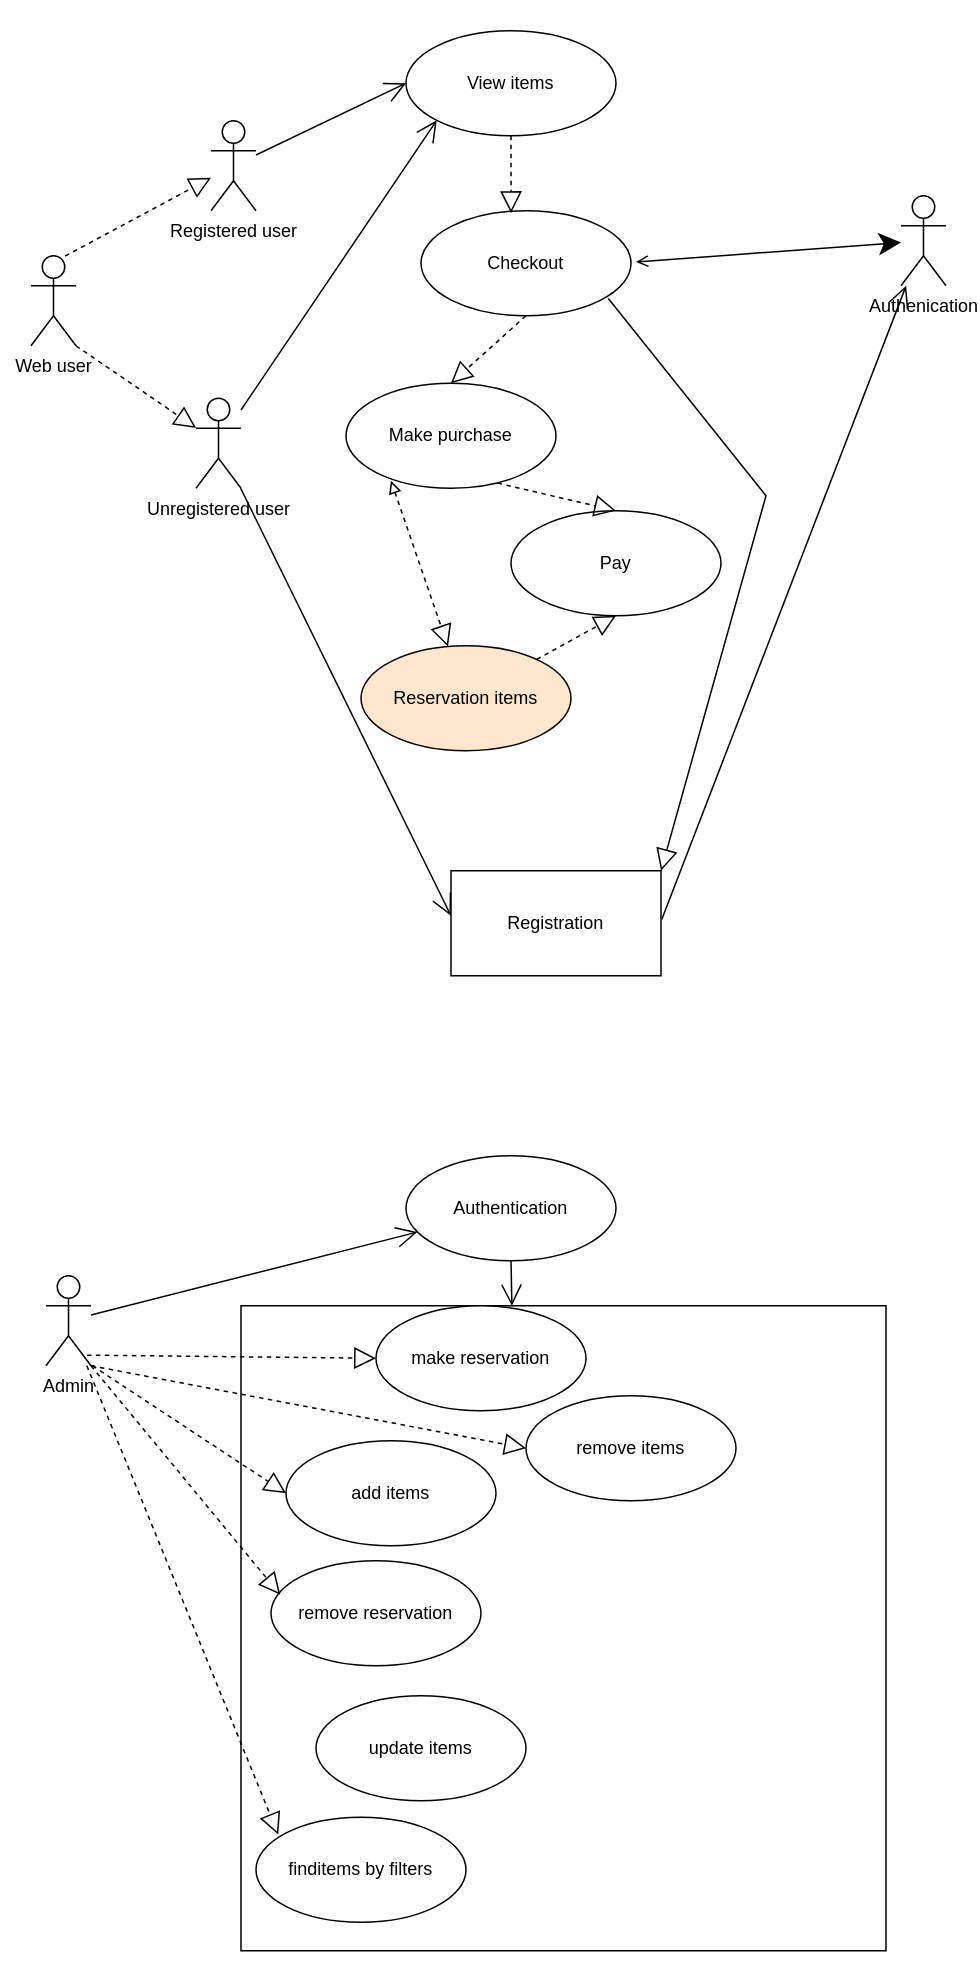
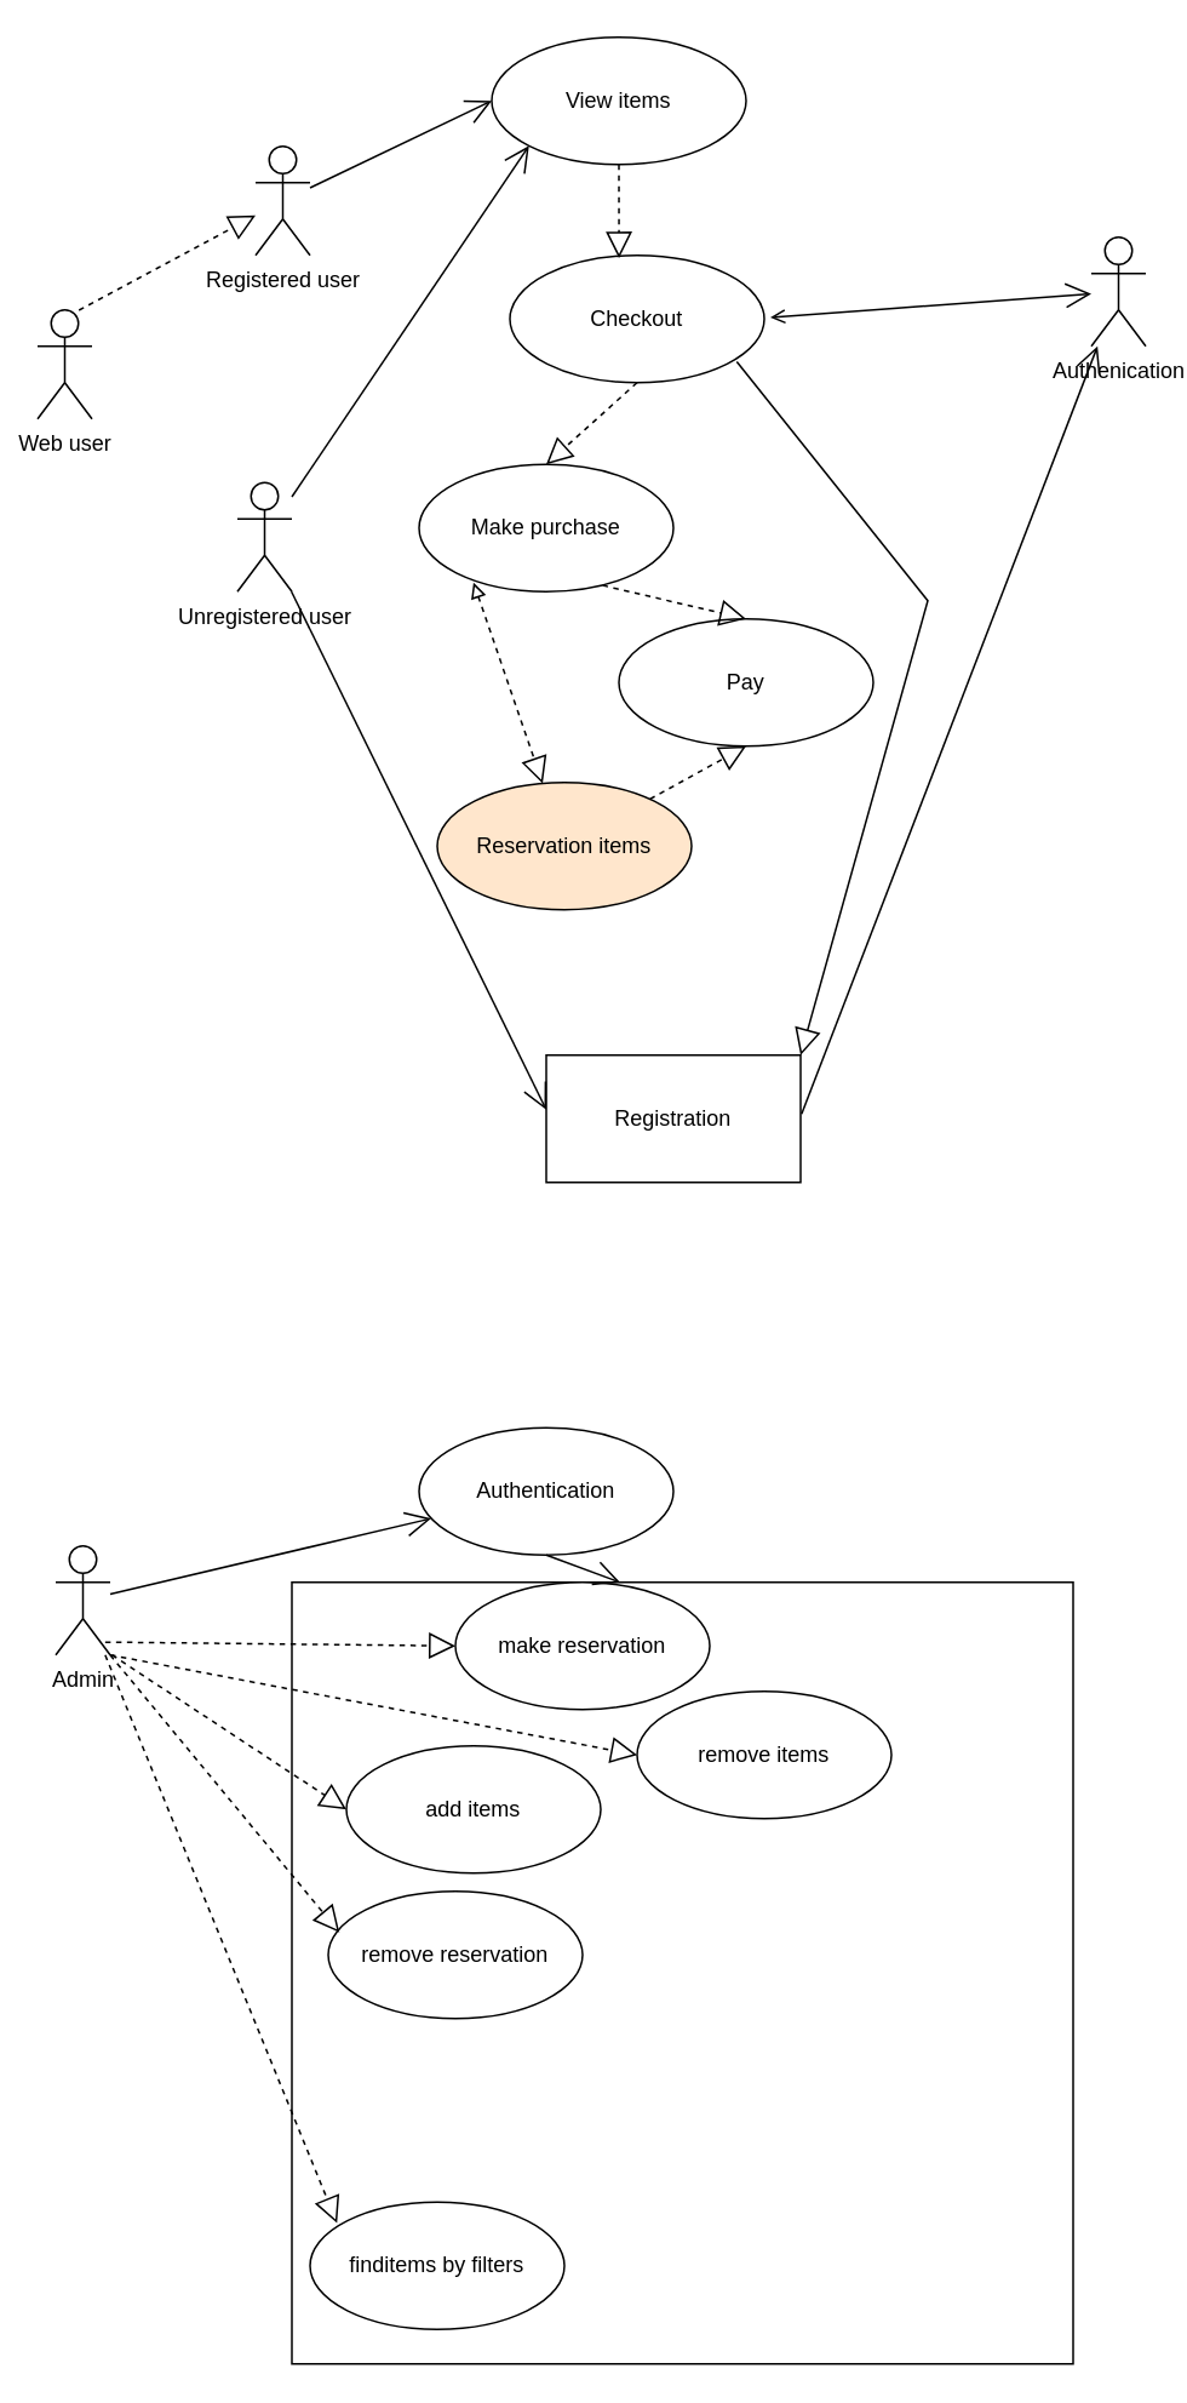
- <mxCell id="19" value="" style="endArrow=classic;endFill=1;endSize=12;html=1;rounded=0;exitX=1.024;exitY=0.489;exitDx=0;exitDy=0;exitPerimeter=0;startArrow=open;startFill=0;" edge="1" parent="1" source="10" target="18"><mxGeometry width="160" relative="1" as="geometry"><mxPoint x="190" y="160" as="sourcePoint" /><mxPoint x="350" y="160" as="targetPoint" /></mxGeometry></mxCell>
+ <mxCell id="19" value="" style="endArrow=open;endFill=1;endSize=12;html=1;rounded=0;exitX=1.024;exitY=0.489;exitDx=0;exitDy=0;exitPerimeter=0;startArrow=open;startFill=0;" edge="1" parent="1" source="10" target="18"><mxGeometry width="160" relative="1" as="geometry"><mxPoint x="190" y="160" as="sourcePoint" /><mxPoint x="350" y="160" as="targetPoint" /></mxGeometry></mxCell>
- <mxCell id="7" value="" style="endArrow=block;dashed=1;endFill=0;endSize=12;html=1;rounded=0;exitX=1;exitY=1;exitDx=0;exitDy=0;exitPerimeter=0;" edge="1" parent="1" source="3" target="5"><mxGeometry width="160" relative="1" as="geometry"><mxPoint x="140" y="190" as="sourcePoint" /><mxPoint x="300" y="190" as="targetPoint" /></mxGeometry></mxCell>
- <mxCell id="23" value="Authentication" style="ellipse;whiteSpace=wrap;html=1;" vertex="1" parent="1"><mxGeometry x="270" y="770" width="140" height="70" as="geometry" /></mxCell>
+ <mxCell id="23" value="Authentication" style="ellipse;whiteSpace=wrap;html=1;" vertex="1" parent="1"><mxGeometry x="230" y="785" width="140" height="70" as="geometry" /></mxCell>
- <mxCell id="26" value="update items" style="ellipse;whiteSpace=wrap;html=1;" vertex="1" parent="1"><mxGeometry x="210" y="1130" width="140" height="70" as="geometry" /></mxCell>
